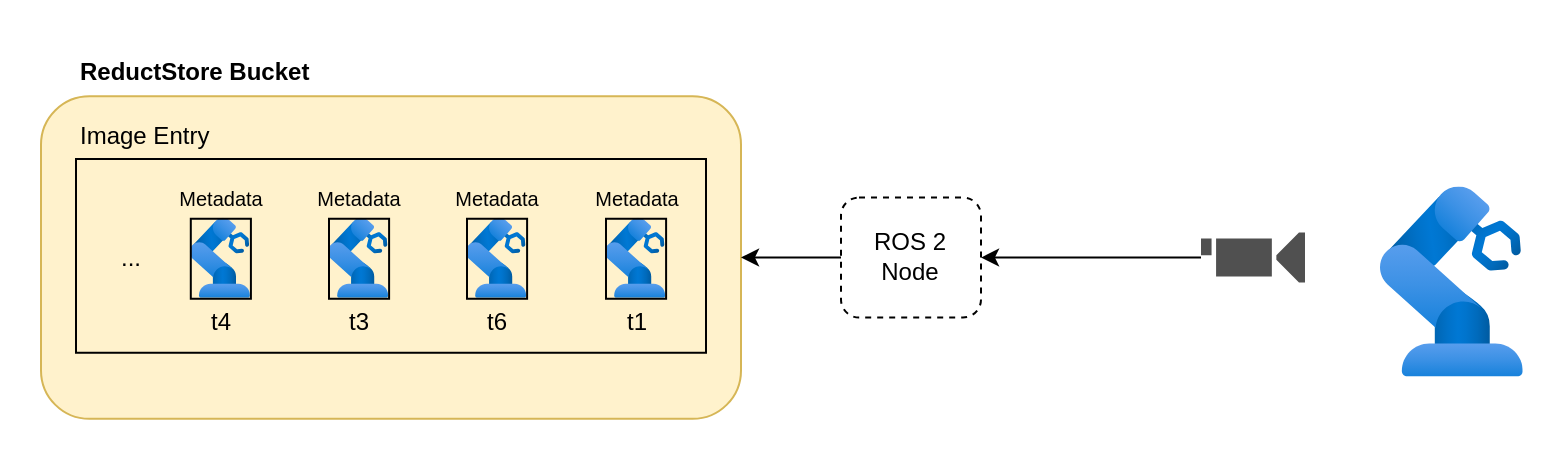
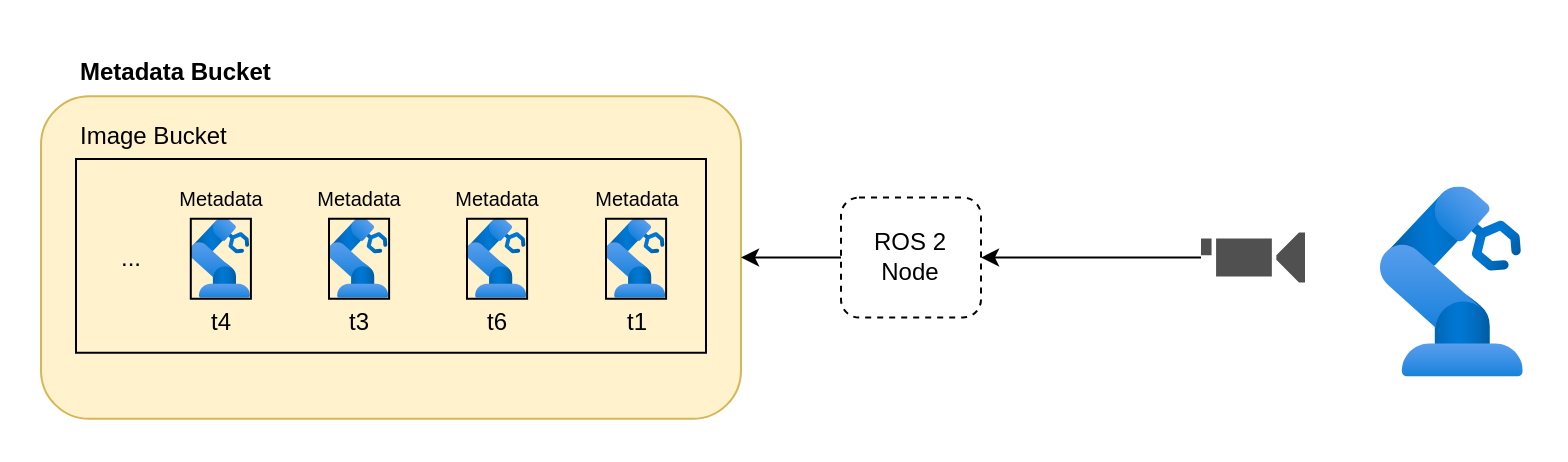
- <mxCell id="3" value="ReductStore Bucket" style="text;html=1;align=left;verticalAlign=middle;resizable=0;points=[];autosize=1;strokeColor=none;fillColor=none;fontStyle=1" vertex="1" parent="1"><mxGeometry x="37.5" y="20.63" width="140" height="30" as="geometry" /></mxCell>
+ <mxCell id="3" value="Metadata Bucket" style="text;html=1;align=left;verticalAlign=middle;resizable=0;points=[];autosize=1;strokeColor=none;fillColor=none;fontStyle=1" vertex="1" parent="1"><mxGeometry x="37.5" y="20.63" width="140" height="30" as="geometry" /></mxCell>
- <mxCell id="5" value="&lt;p data-pm-slice=&quot;1 1 []&quot;&gt;Image Entry&lt;/p&gt;" style="text;whiteSpace=wrap;html=1;align=left;" vertex="1" parent="1"><mxGeometry x="37.5" y="42" width="170" height="40" as="geometry" /></mxCell>
+ <mxCell id="5" value="&lt;p data-pm-slice=&quot;1 1 []&quot;&gt;Image Bucket&lt;/p&gt;" style="text;whiteSpace=wrap;html=1;align=left;" vertex="1" parent="1"><mxGeometry x="37.5" y="42" width="170" height="40" as="geometry" /></mxCell>
